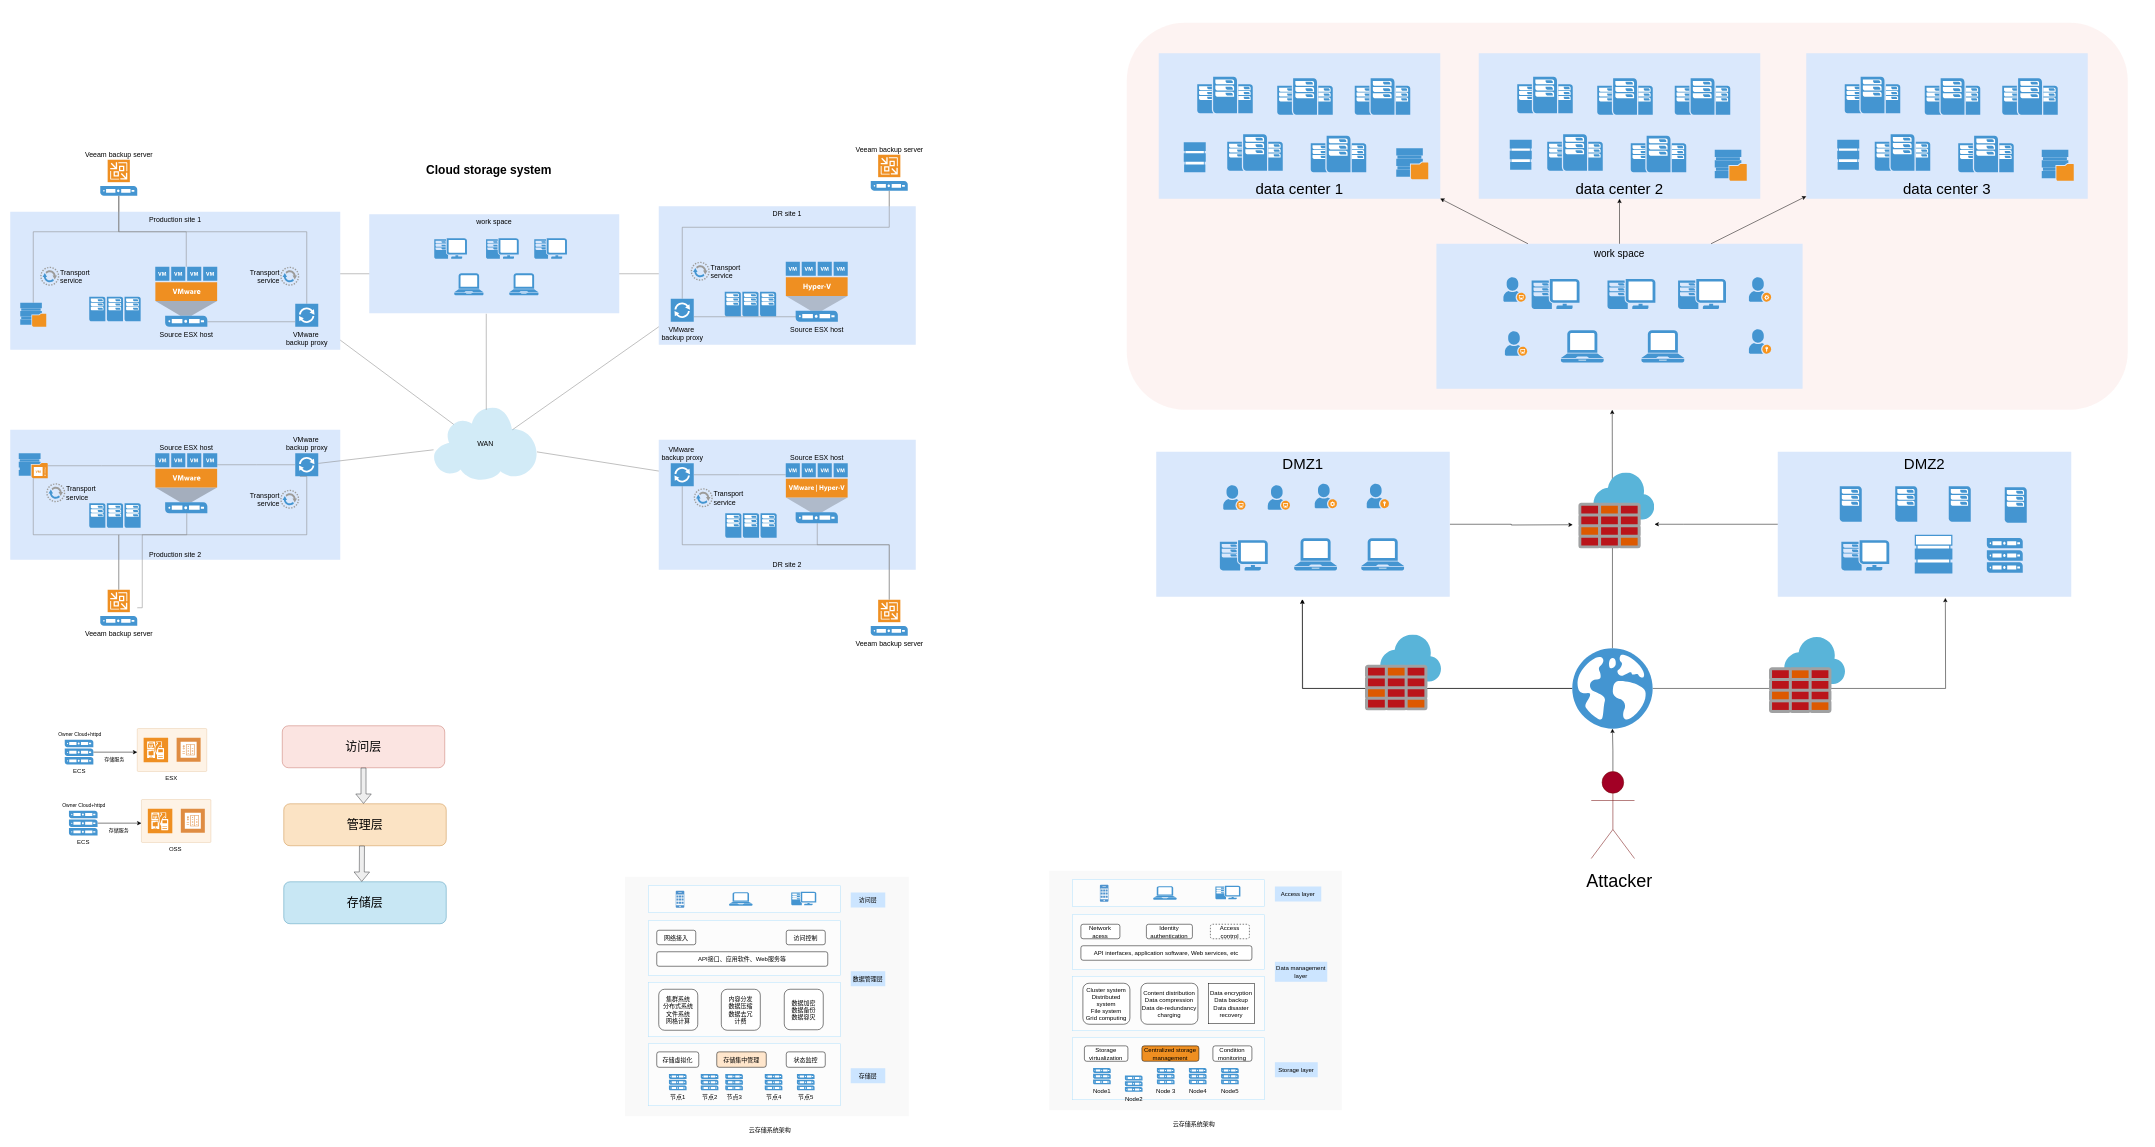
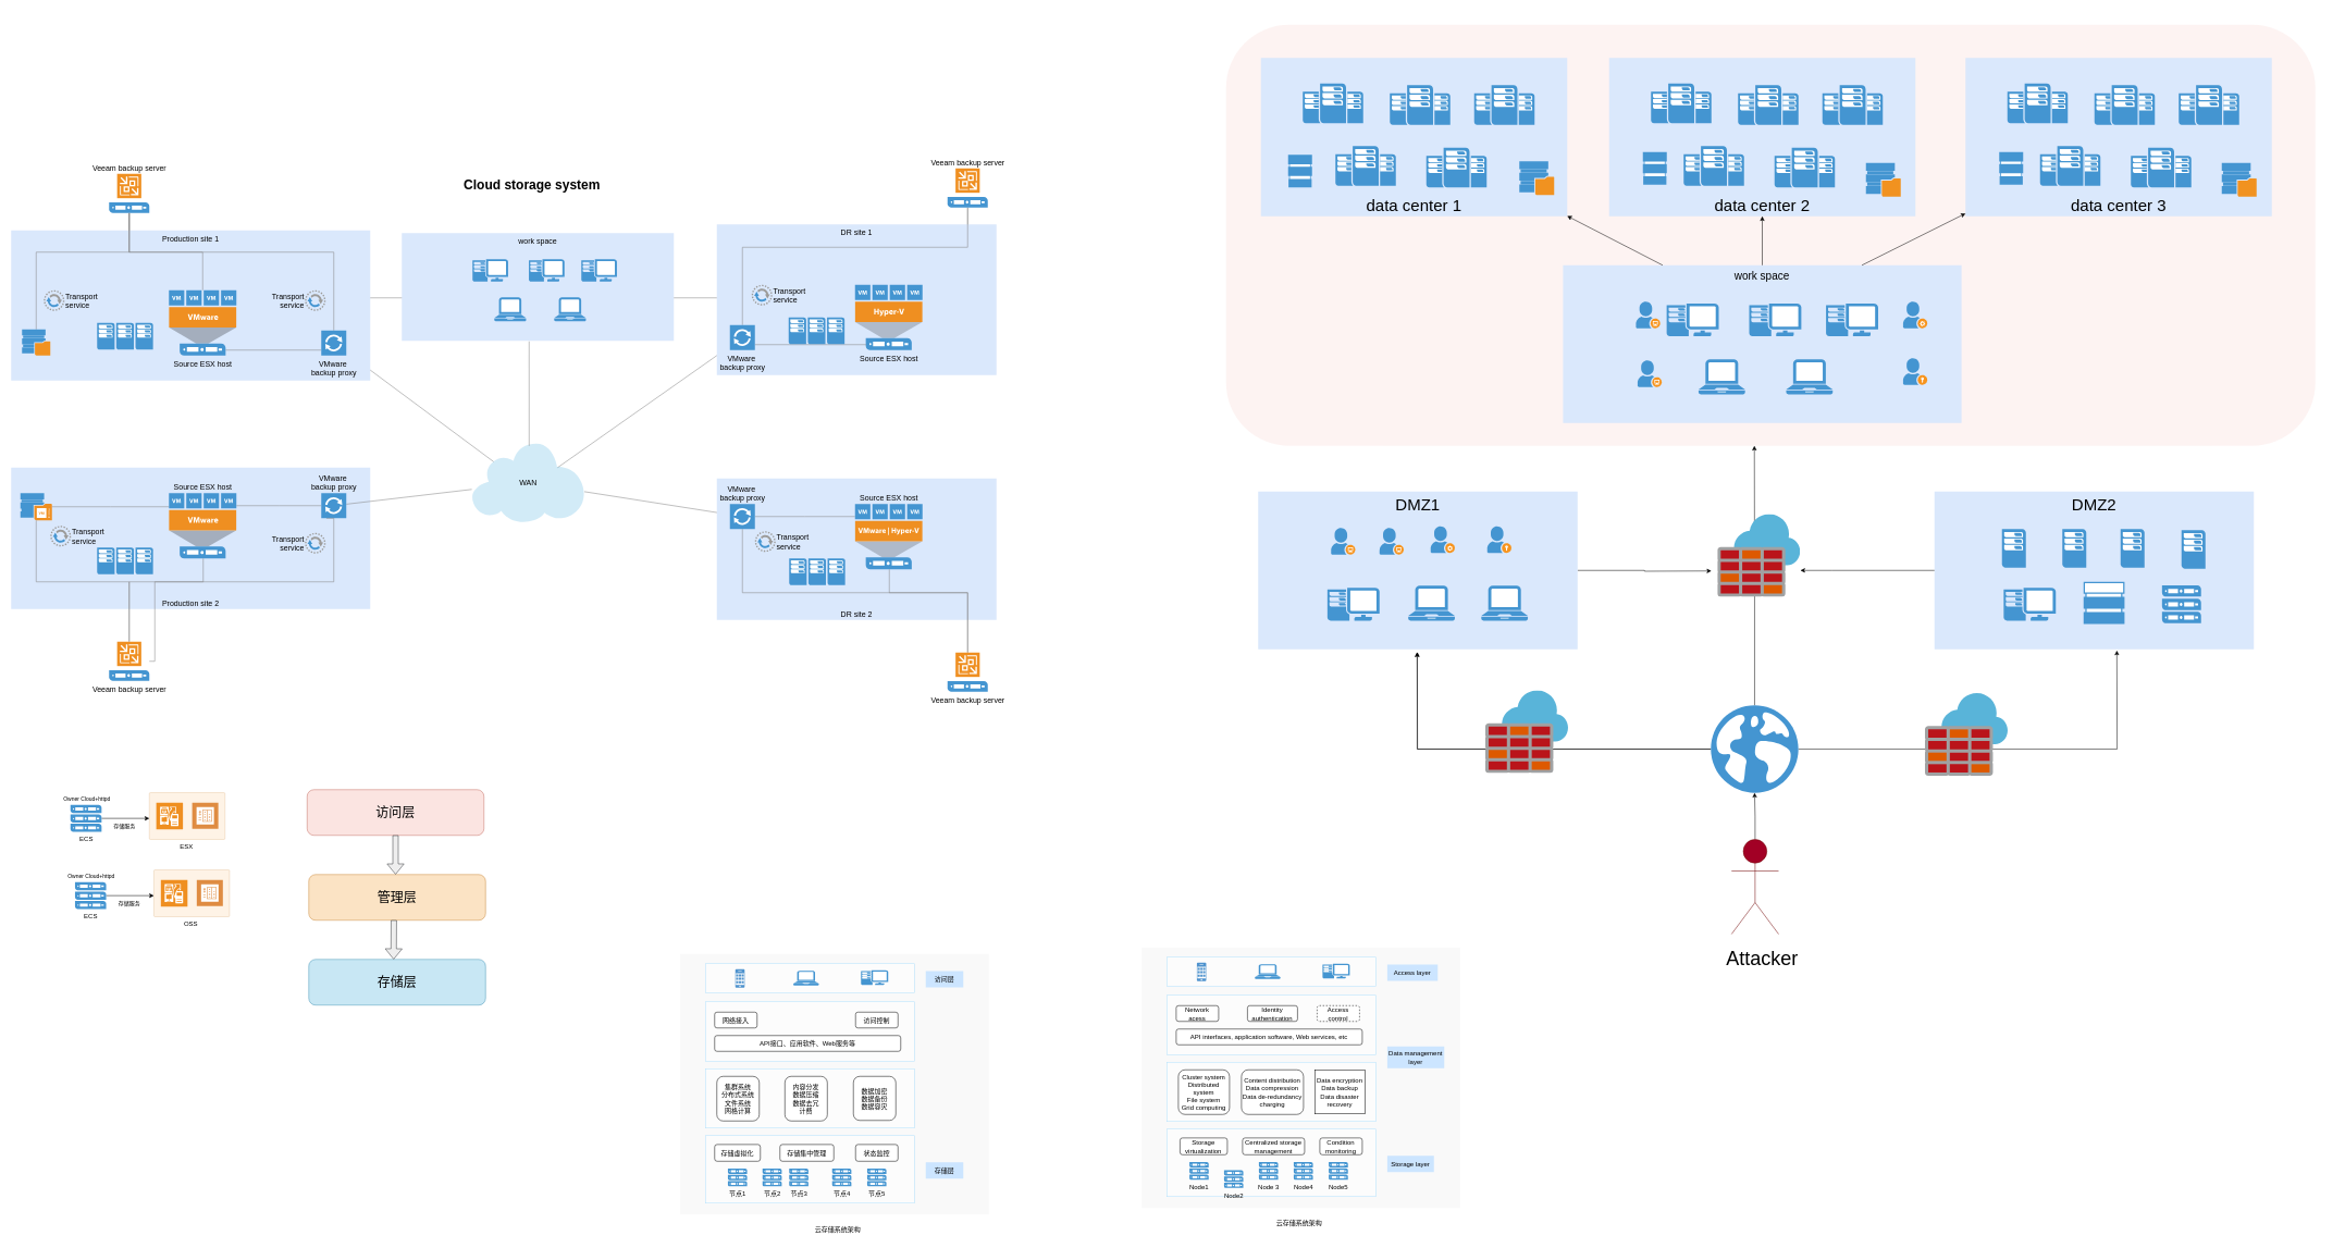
- <mxCell id="185" value="数据管理层" style="text;strokeColor=none;align=center;fillColor=#cce5ff;html=1;verticalAlign=middle;whiteSpace=wrap;rounded=0;" vertex="1" parent="1"><mxGeometry x="1701" y="1942" width="69" height="30" as="geometry" /></mxCell>
- <mxCell id="201" value="Centralized storage management" style="rounded=1;whiteSpace=wrap;html=1;fillColor=#ef8f21;" vertex="1" parent="198"><mxGeometry x="139" y="16.22" width="114" height="30.86" as="geometry" /></mxCell>
+ <mxCell id="201" value="Centralized storage management" style="rounded=1;whiteSpace=wrap;html=1;" vertex="1" parent="198"><mxGeometry x="139" y="16.22" width="114" height="30.86" as="geometry" /></mxCell>
- <mxCell id="167" value="存储集中管理" style="rounded=1;whiteSpace=wrap;html=1;fillColor=#ffe6cc;" vertex="1" parent="164"><mxGeometry x="137" y="16.22" width="99" height="30.862" as="geometry" /></mxCell>
+ <mxCell id="167" value="存储集中管理" style="rounded=1;whiteSpace=wrap;html=1;" vertex="1" parent="164"><mxGeometry x="137" y="16.22" width="99" height="30.862" as="geometry" /></mxCell>
